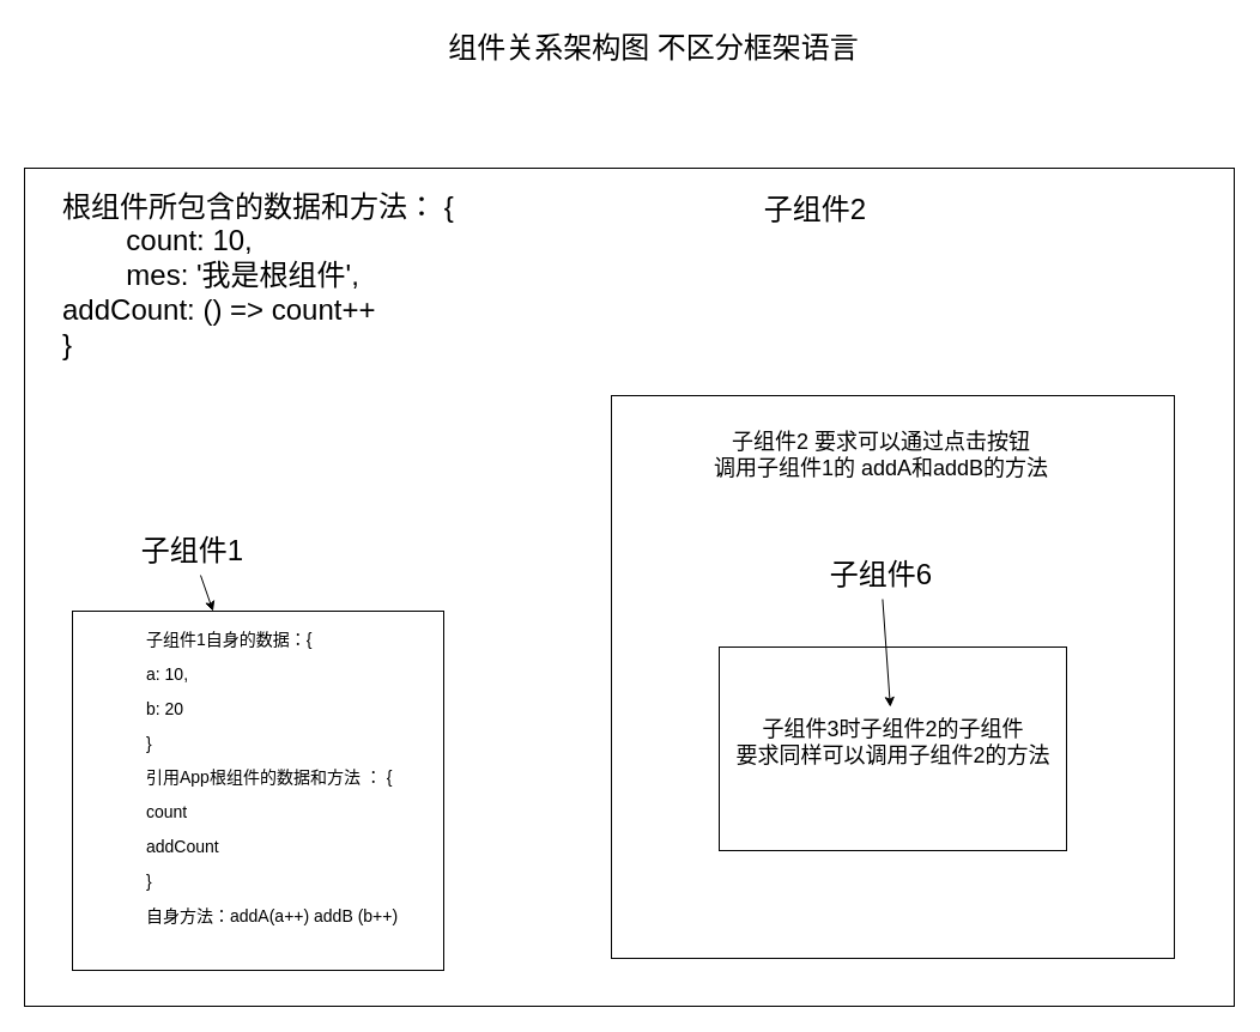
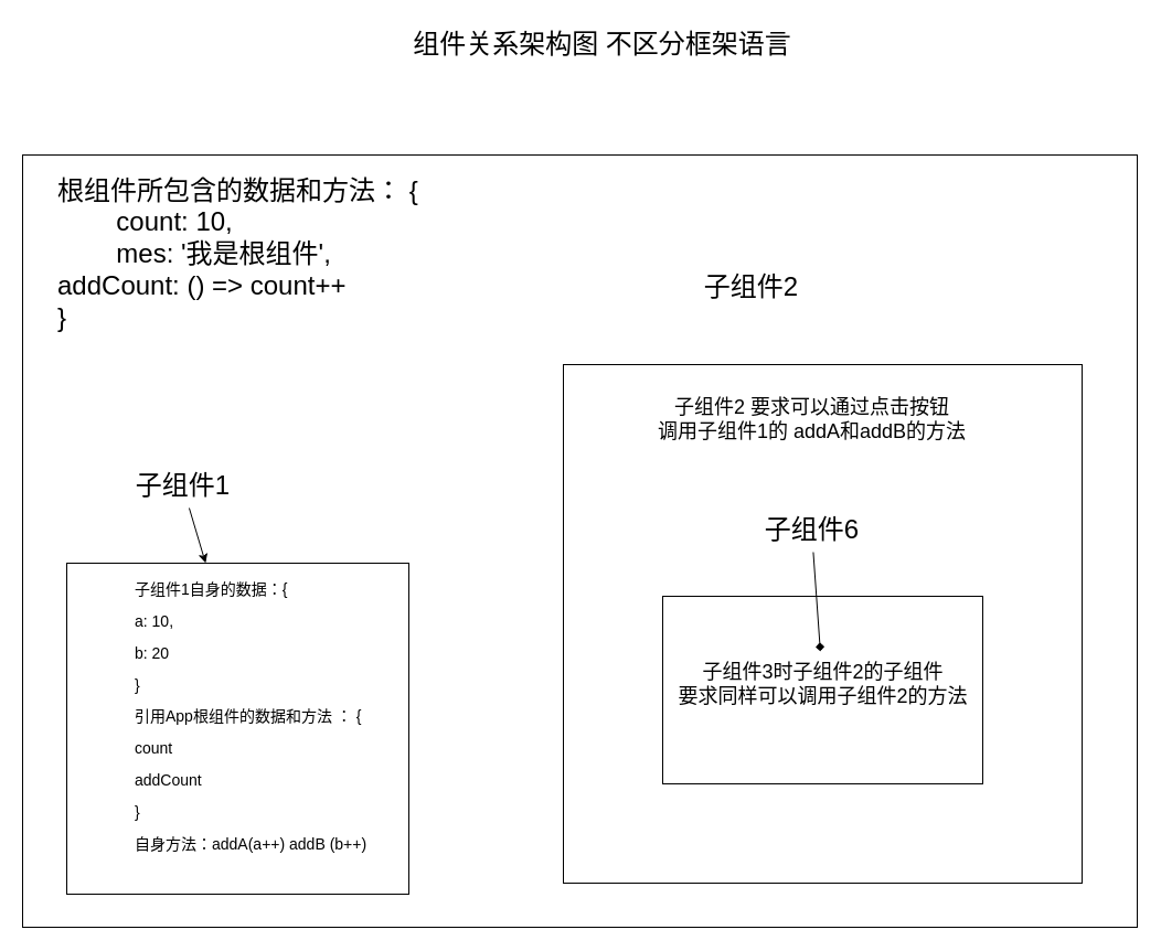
- <mxCell id="15" value="子组件2" style="text;html=1;align=center;verticalAlign=middle;resizable=0;points=[];autosize=1;strokeColor=none;fillColor=none;fontSize=24;" parent="1" vertex="1"><mxGeometry x="625" y="155" width="110" height="40" as="geometry" /></mxCell>
+ <mxCell id="15" value="子组件2" style="text;html=1;align=center;verticalAlign=middle;resizable=0;points=[];autosize=1;strokeColor=none;fillColor=none;fontSize=24;" parent="1" vertex="1"><mxGeometry x="625" y="240" width="110" height="40" as="geometry" /></mxCell>
- <mxCell id="7" value="子组件1" style="text;html=1;align=center;verticalAlign=middle;resizable=0;points=[];autosize=1;strokeColor=none;fillColor=none;fontSize=24;" parent="1" vertex="1"><mxGeometry x="105" y="440" width="110" height="40" as="geometry" /></mxCell>
+ <mxCell id="7" value="子组件1" style="text;html=1;align=center;verticalAlign=middle;resizable=0;points=[];autosize=1;strokeColor=none;fillColor=none;fontSize=24;" parent="1" vertex="1"><mxGeometry x="110" y="420" width="110" height="40" as="geometry" /></mxCell>
- <mxCell id="13" value="" style="edgeStyle=none;html=1;fontSize=24;" parent="1" source="14" target="12" edge="1"><mxGeometry relative="1" as="geometry" /></mxCell>
+ <mxCell id="13" value="" style="edgeStyle=none;html=1;fontSize=24;endArrow=diamond;" parent="1" source="14" target="12" edge="1"><mxGeometry relative="1" as="geometry" /></mxCell>
